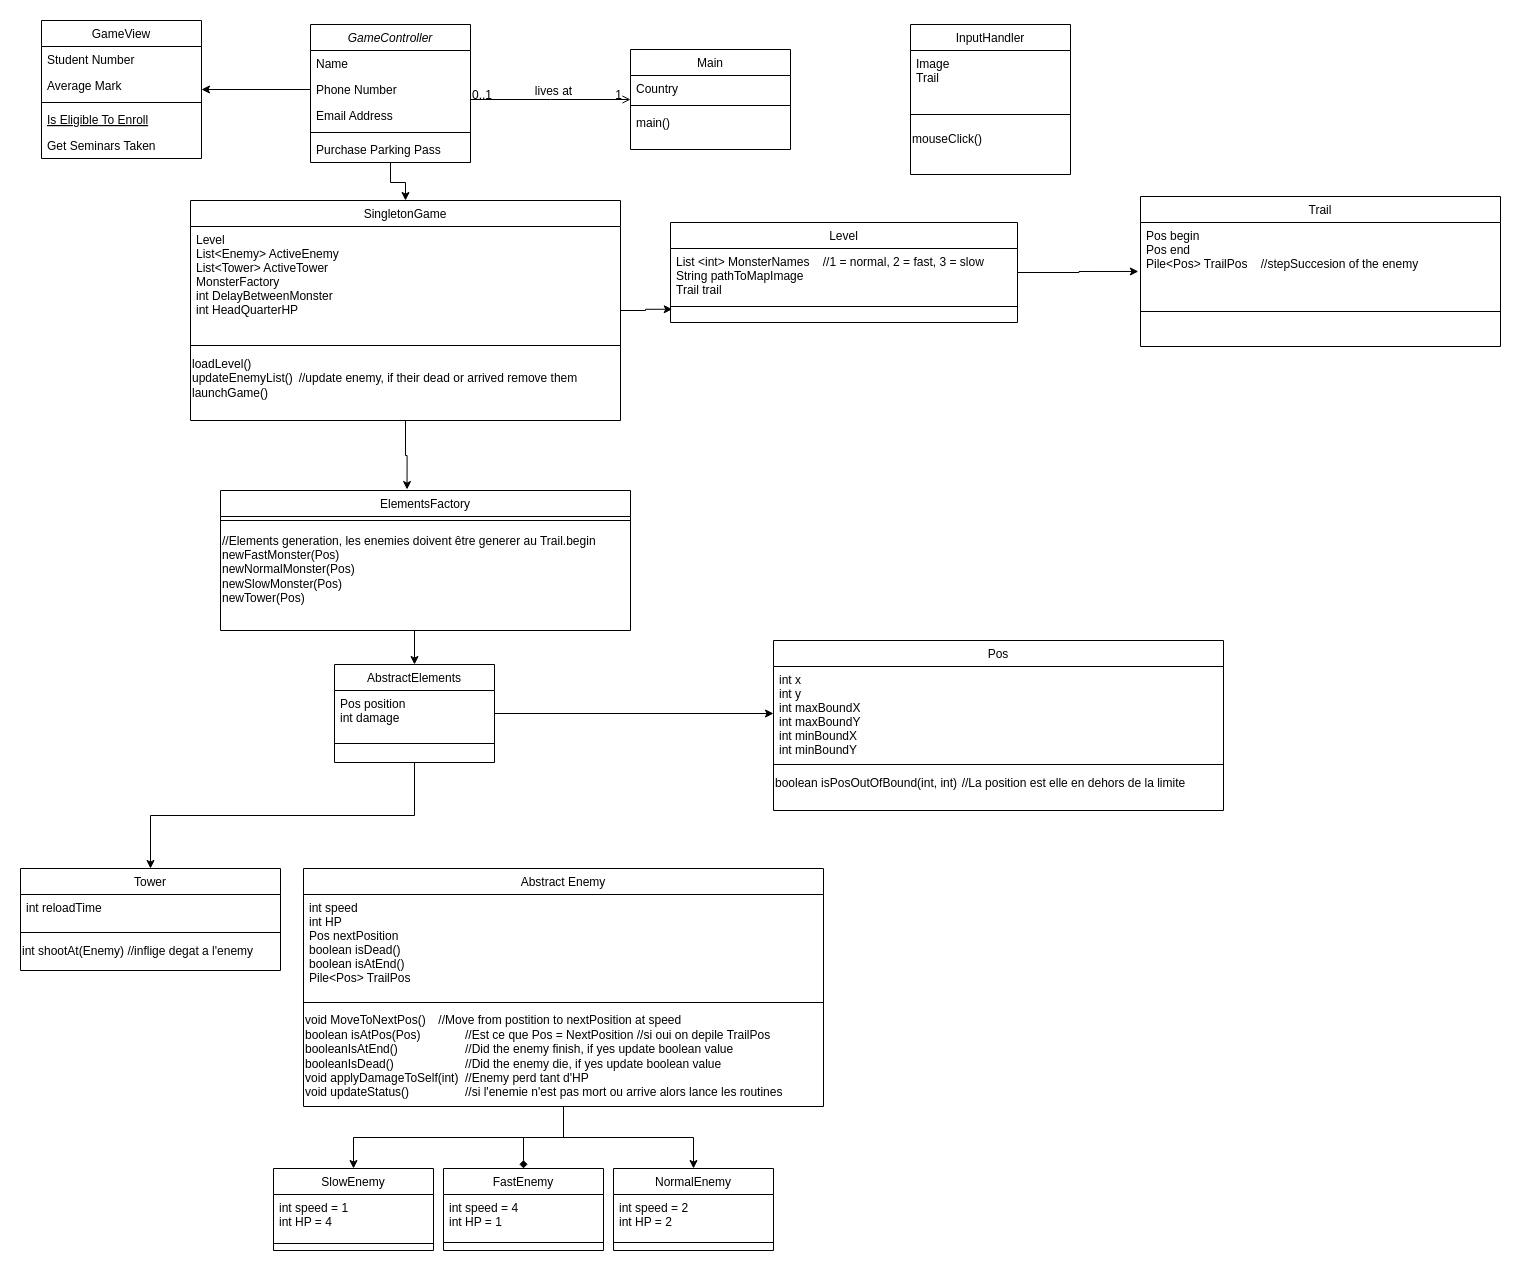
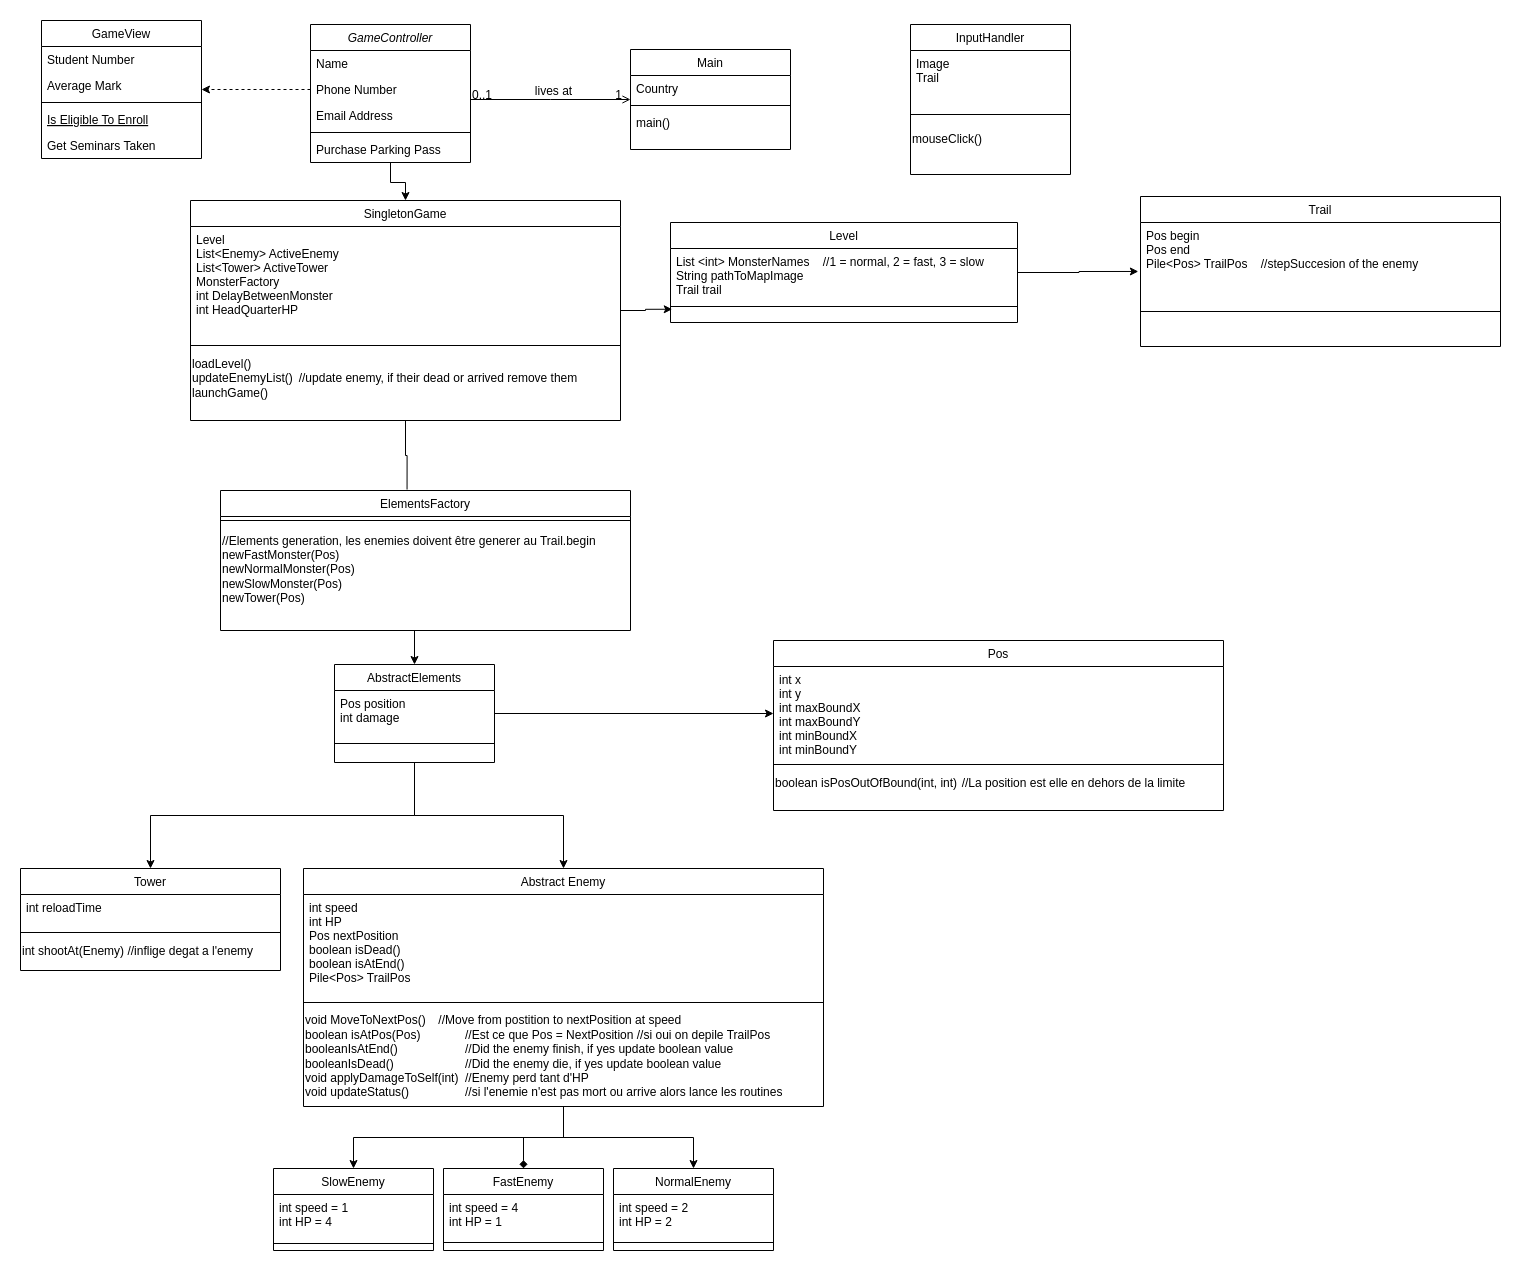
- <mxCell id="67" style="edgeStyle=orthogonalEdgeStyle;rounded=0;orthogonalLoop=1;jettySize=auto;html=1;exitX=0;exitY=0.5;exitDx=0;exitDy=0;entryX=1;entryY=0.5;entryDx=0;entryDy=0;" edge="1" parent="1" source="5" target="9"><mxGeometry relative="1" as="geometry" /></mxCell>
+ <mxCell id="67" style="edgeStyle=orthogonalEdgeStyle;rounded=0;orthogonalLoop=1;jettySize=auto;html=1;exitX=0;exitY=0.5;exitDx=0;exitDy=0;entryX=1;entryY=0.5;entryDx=0;entryDy=0;dashed=1;" edge="1" parent="1" source="5" target="9"><mxGeometry relative="1" as="geometry" /></mxCell>
- <mxCell id="74" style="edgeStyle=orthogonalEdgeStyle;rounded=0;orthogonalLoop=1;jettySize=auto;html=1;exitX=0.5;exitY=1;exitDx=0;exitDy=0;entryX=0.455;entryY=-0.007;entryDx=0;entryDy=0;entryPerimeter=0;" edge="1" parent="1" source="15" target="57"><mxGeometry relative="1" as="geometry" /></mxCell>
+ <mxCell id="74" style="edgeStyle=orthogonalEdgeStyle;rounded=0;orthogonalLoop=1;jettySize=auto;html=1;exitX=0.5;exitY=1;exitDx=0;exitDy=0;entryX=0.455;entryY=-0.007;entryDx=0;entryDy=0;entryPerimeter=0;endArrow=none;" edge="1" parent="1" source="15" target="57"><mxGeometry relative="1" as="geometry" /></mxCell>
+ <mxCell id="70" style="edgeStyle=orthogonalEdgeStyle;rounded=0;orthogonalLoop=1;jettySize=auto;html=1;exitX=0.5;exitY=1;exitDx=0;exitDy=0;entryX=0.5;entryY=0;entryDx=0;entryDy=0;" edge="1" parent="1" source="71" target="34"><mxGeometry relative="1" as="geometry" /></mxCell>
